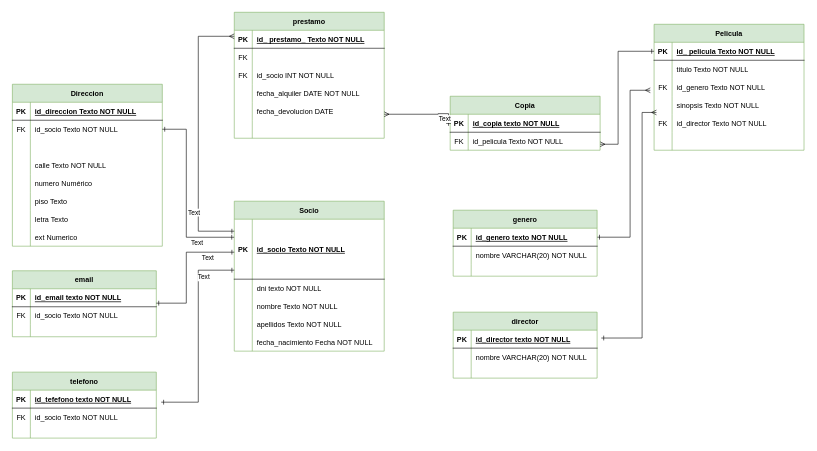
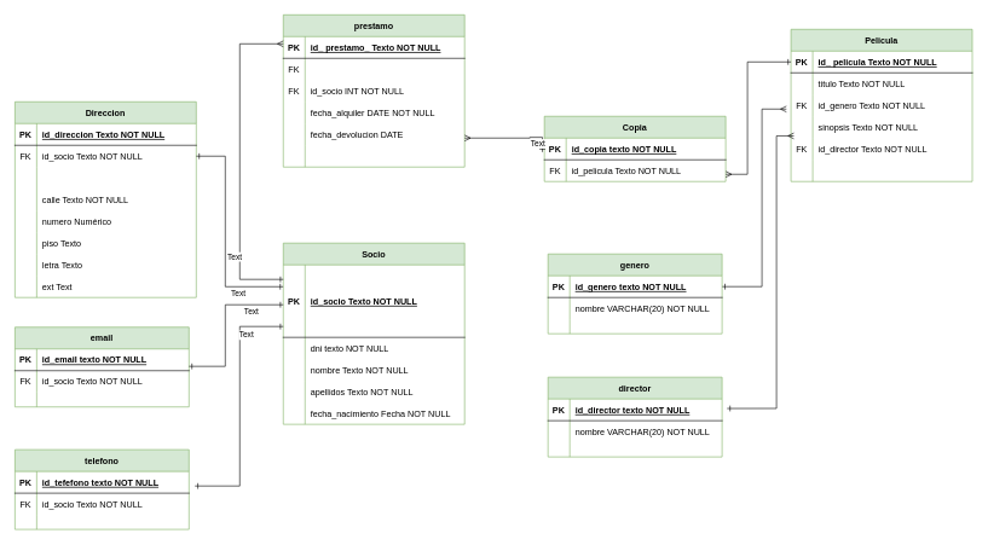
- <mxCell id="25" value="ext Numerico" style="shape=partialRectangle;overflow=hidden;connectable=0;fillColor=none;top=0;left=0;bottom=0;right=0;align=left;spacingLeft=6;" parent="23" vertex="1"><mxGeometry x="30" width="220" height="30" as="geometry"><mxRectangle width="220" height="30" as="alternateBounds" /></mxGeometry></mxCell>
+ <mxCell id="25" value="ext Text" style="shape=partialRectangle;overflow=hidden;connectable=0;fillColor=none;top=0;left=0;bottom=0;right=0;align=left;spacingLeft=6;" parent="23" vertex="1"><mxGeometry x="30" width="220" height="30" as="geometry"><mxRectangle width="220" height="30" as="alternateBounds" /></mxGeometry></mxCell>
